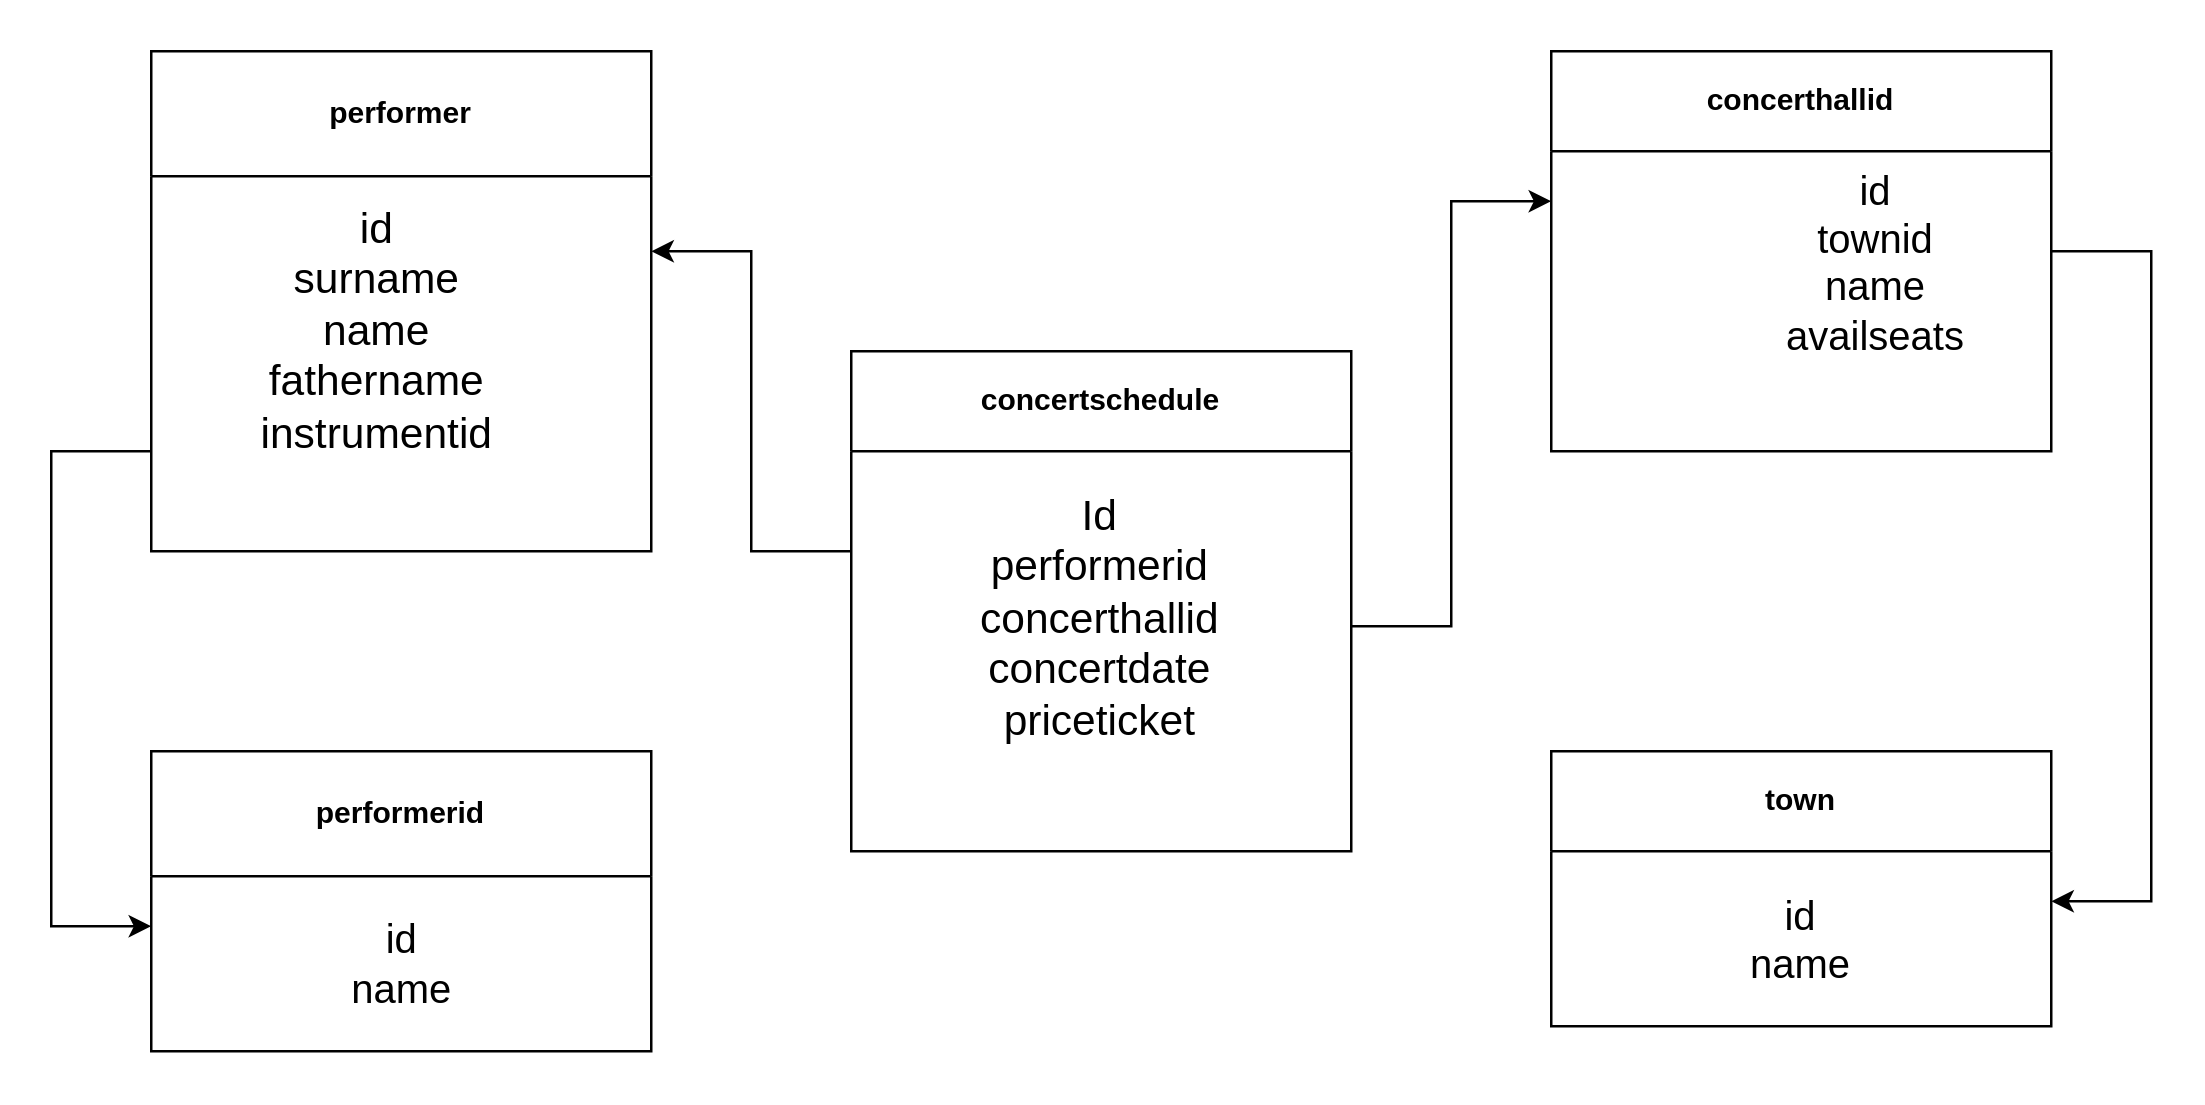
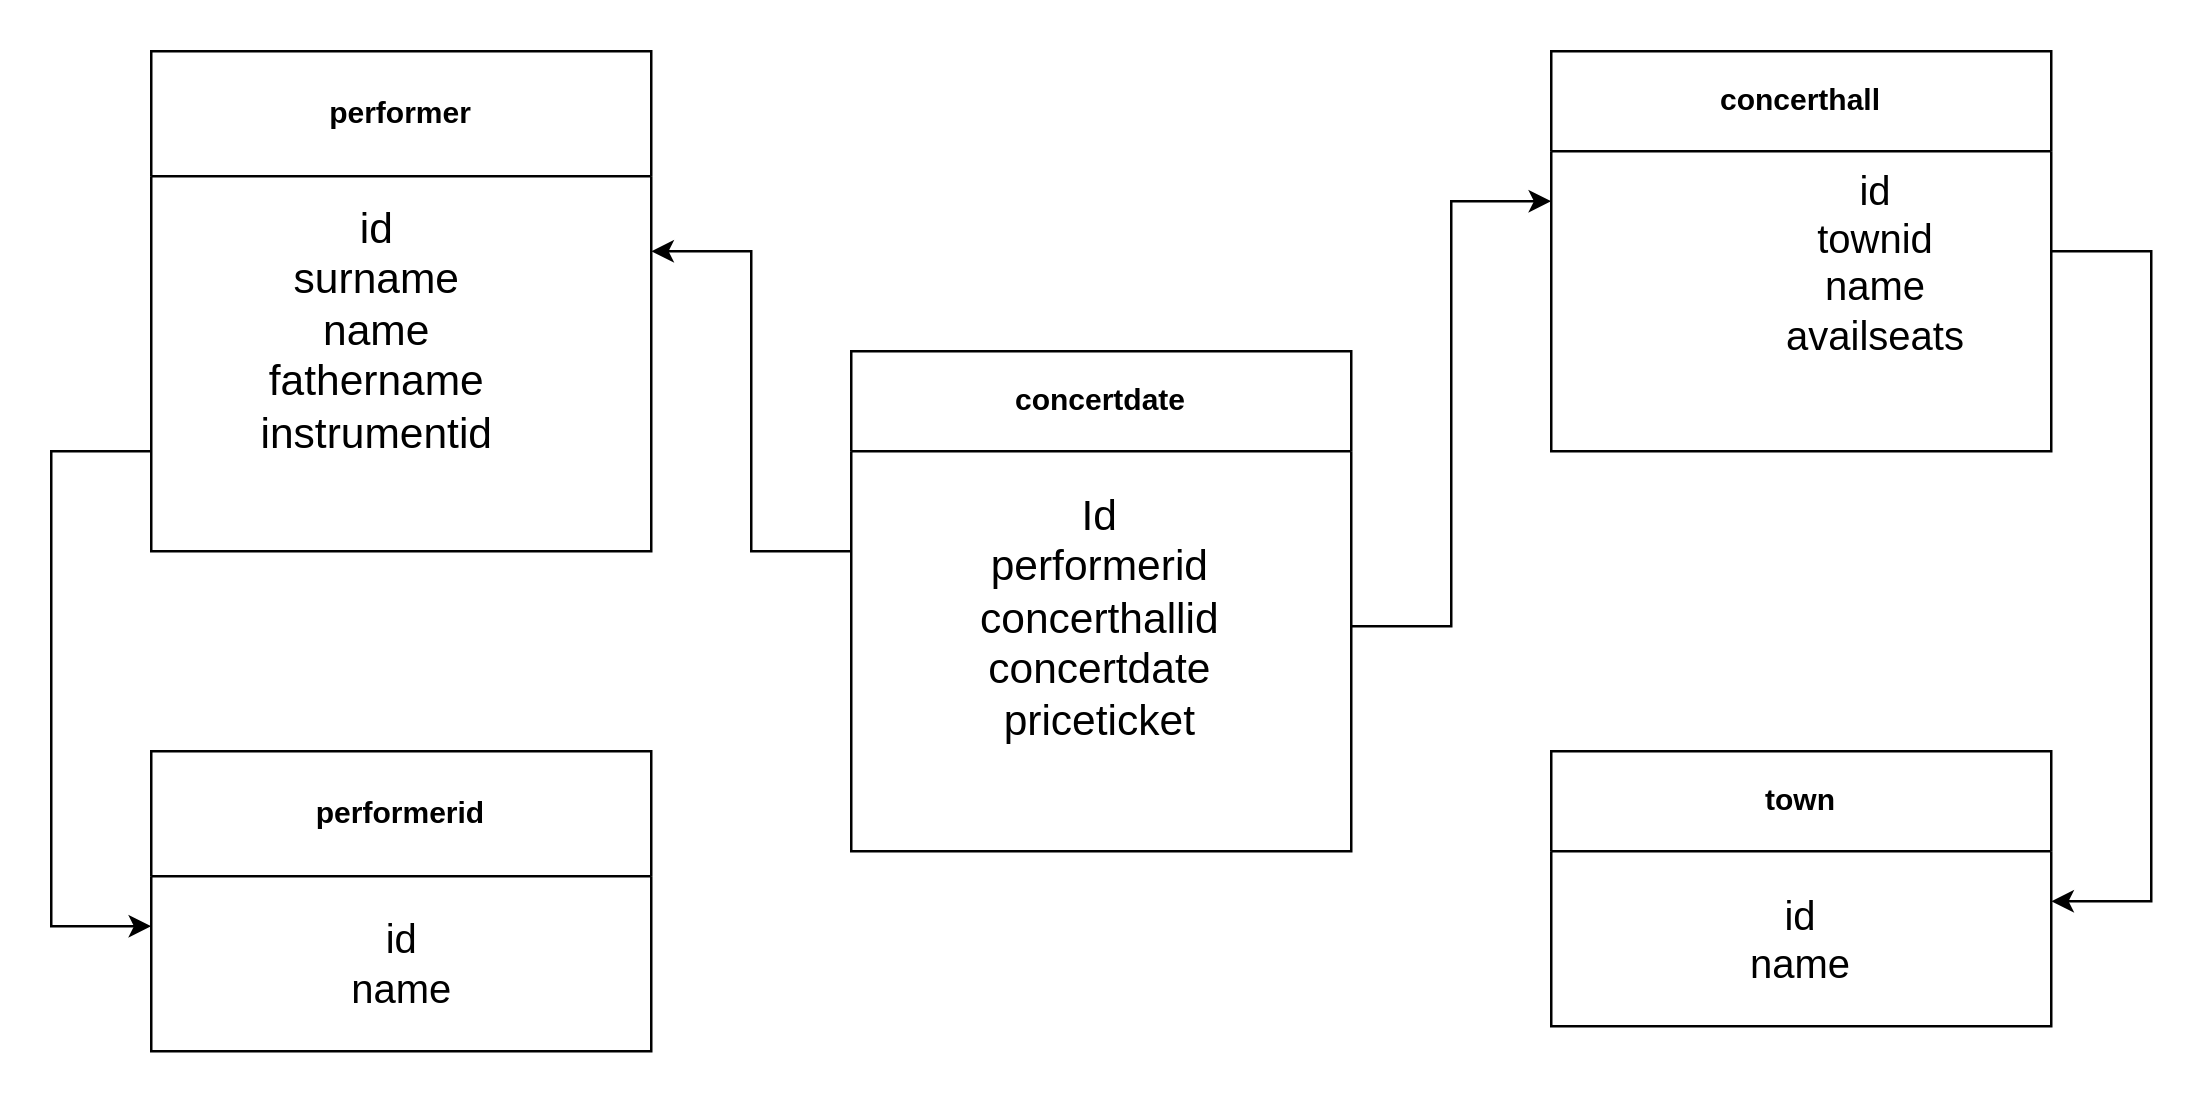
- <mxCell id="6" value="concerthallid" style="swimlane;whiteSpace=wrap;html=1;startSize=40;" vertex="1" parent="1"><mxGeometry x="620" y="20" width="200" height="160" as="geometry" /></mxCell>
+ <mxCell id="6" value="concerthall" style="swimlane;whiteSpace=wrap;html=1;startSize=40;" vertex="1" parent="1"><mxGeometry x="620" y="20" width="200" height="160" as="geometry" /></mxCell>
- <mxCell id="4" value="concertschedule" style="swimlane;whiteSpace=wrap;html=1;startSize=40;" vertex="1" parent="1"><mxGeometry x="340" y="140" width="200" height="200" as="geometry"><mxRectangle x="300" y="320" width="140" height="30" as="alternateBounds" /></mxGeometry></mxCell>
+ <mxCell id="4" value="concertdate" style="swimlane;whiteSpace=wrap;html=1;startSize=40;" vertex="1" parent="1"><mxGeometry x="340" y="140" width="200" height="200" as="geometry"><mxRectangle x="300" y="320" width="140" height="30" as="alternateBounds" /></mxGeometry></mxCell>
